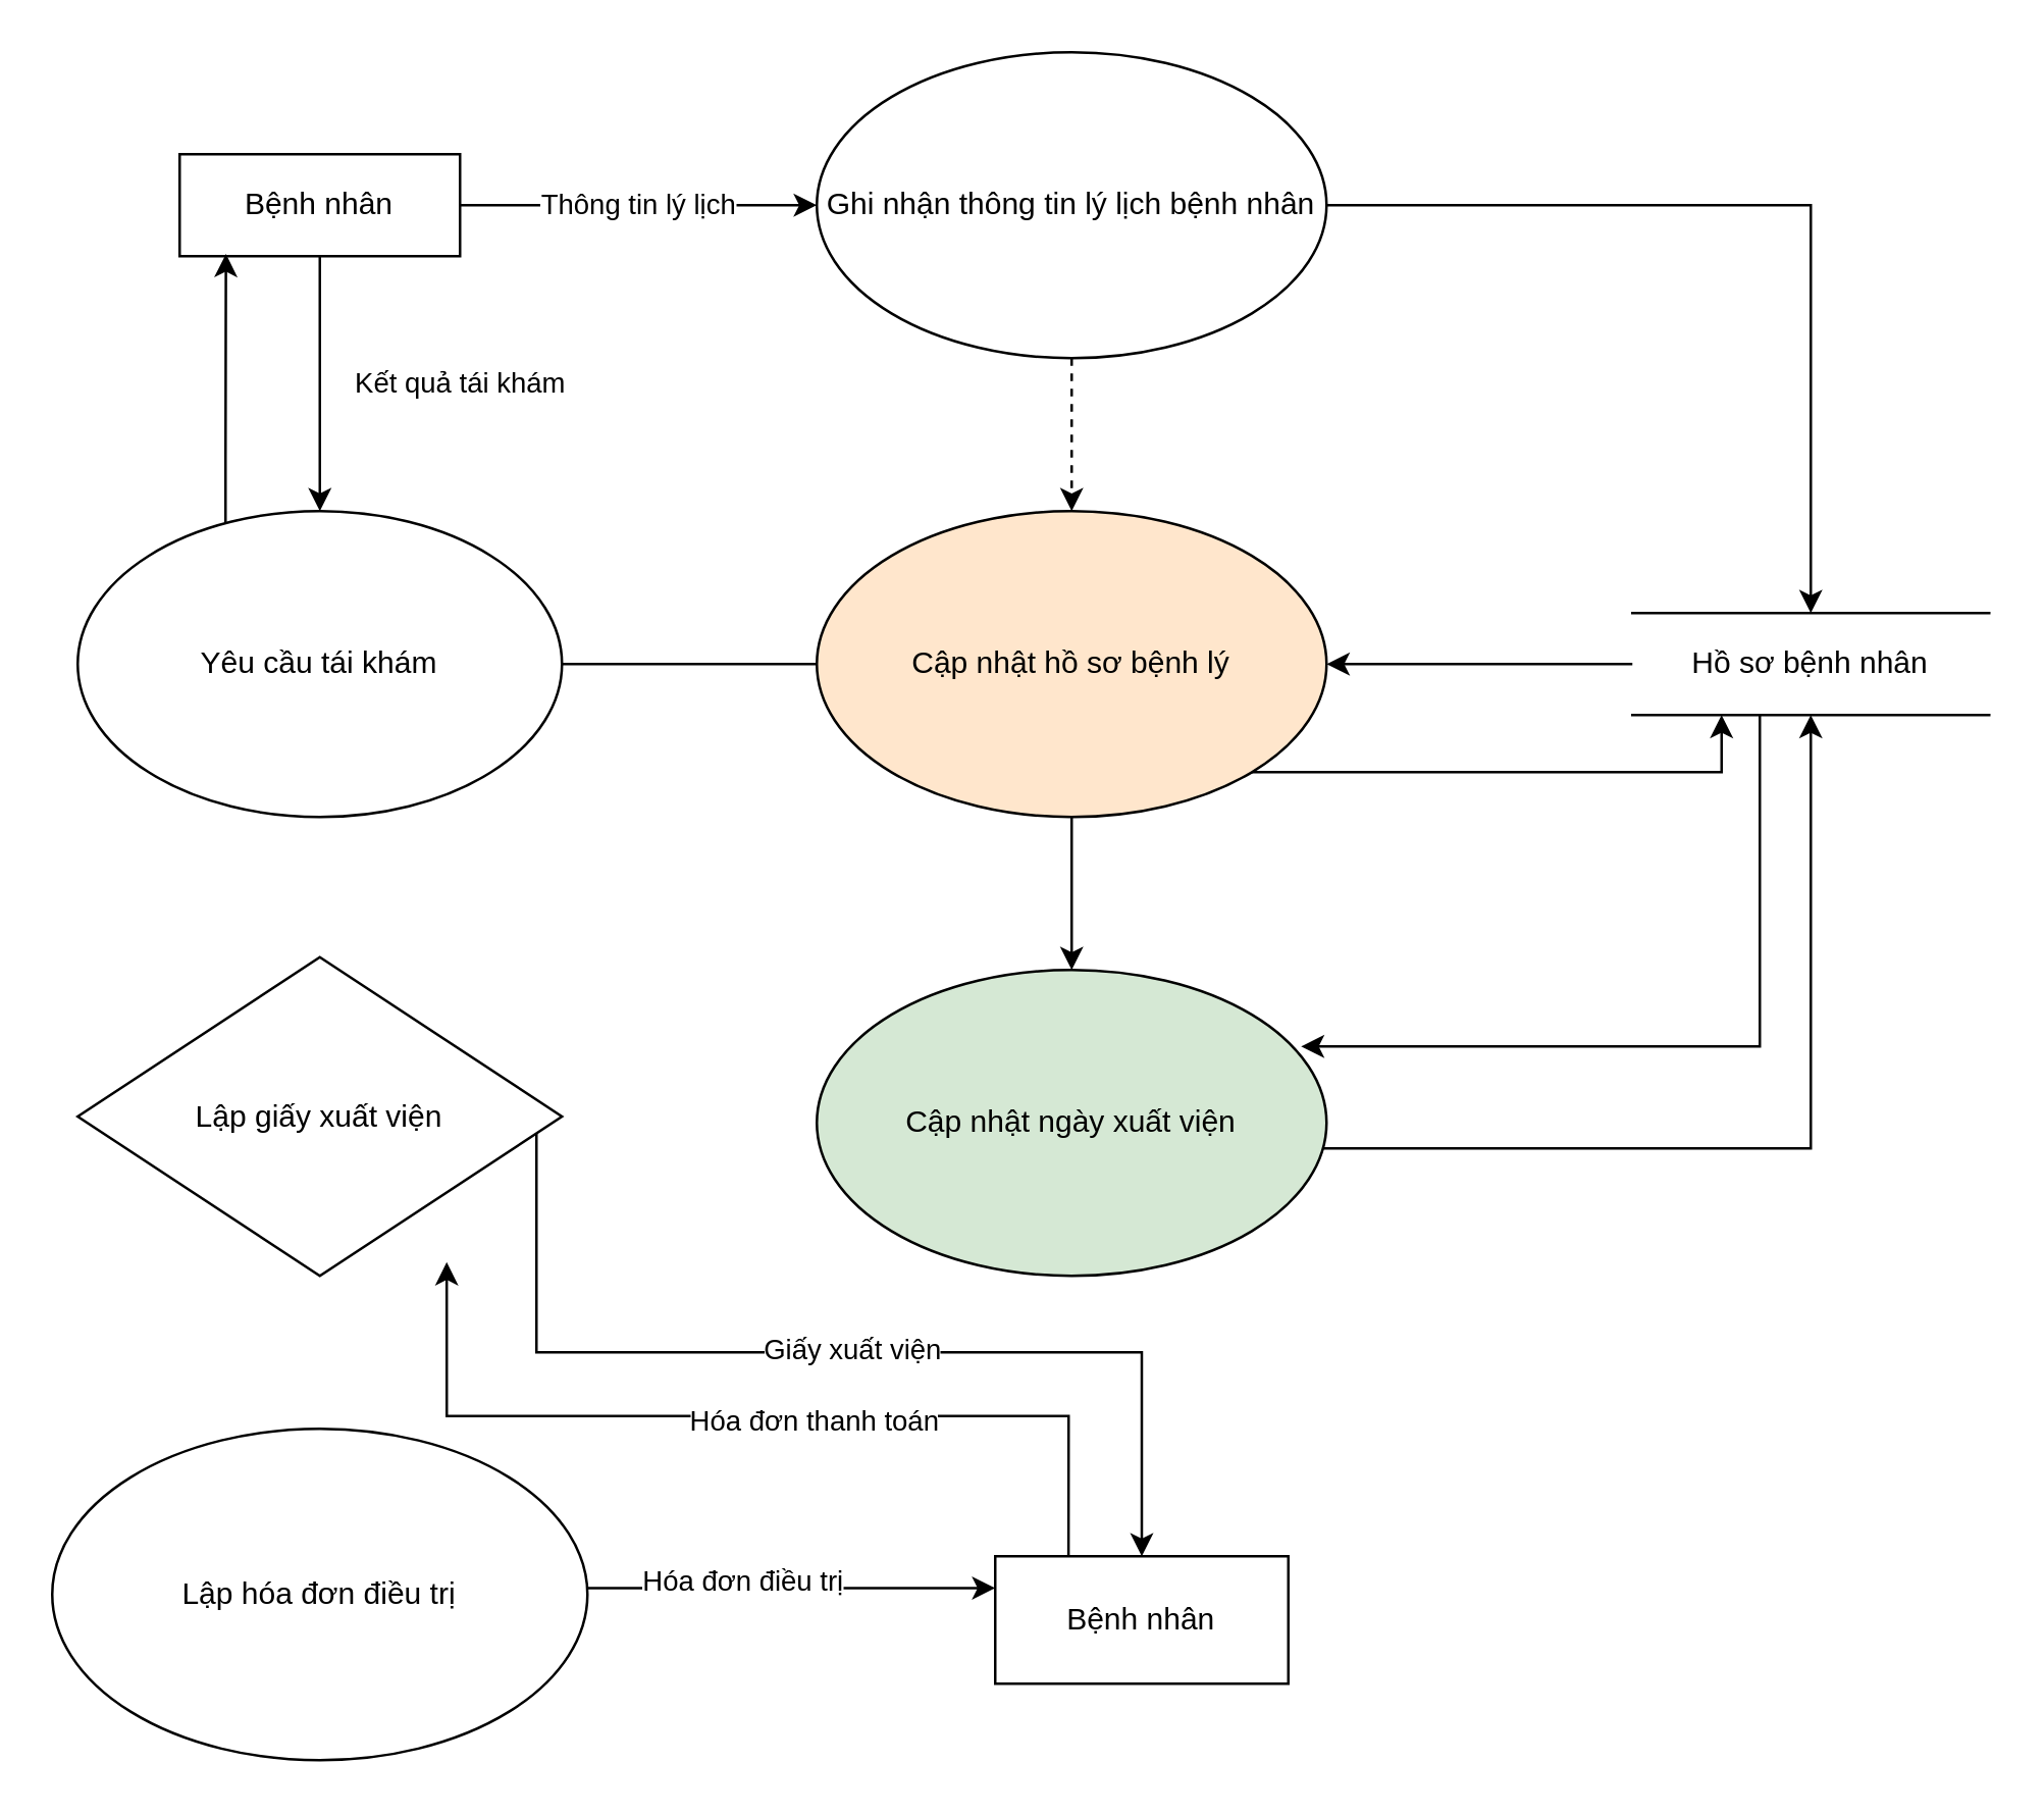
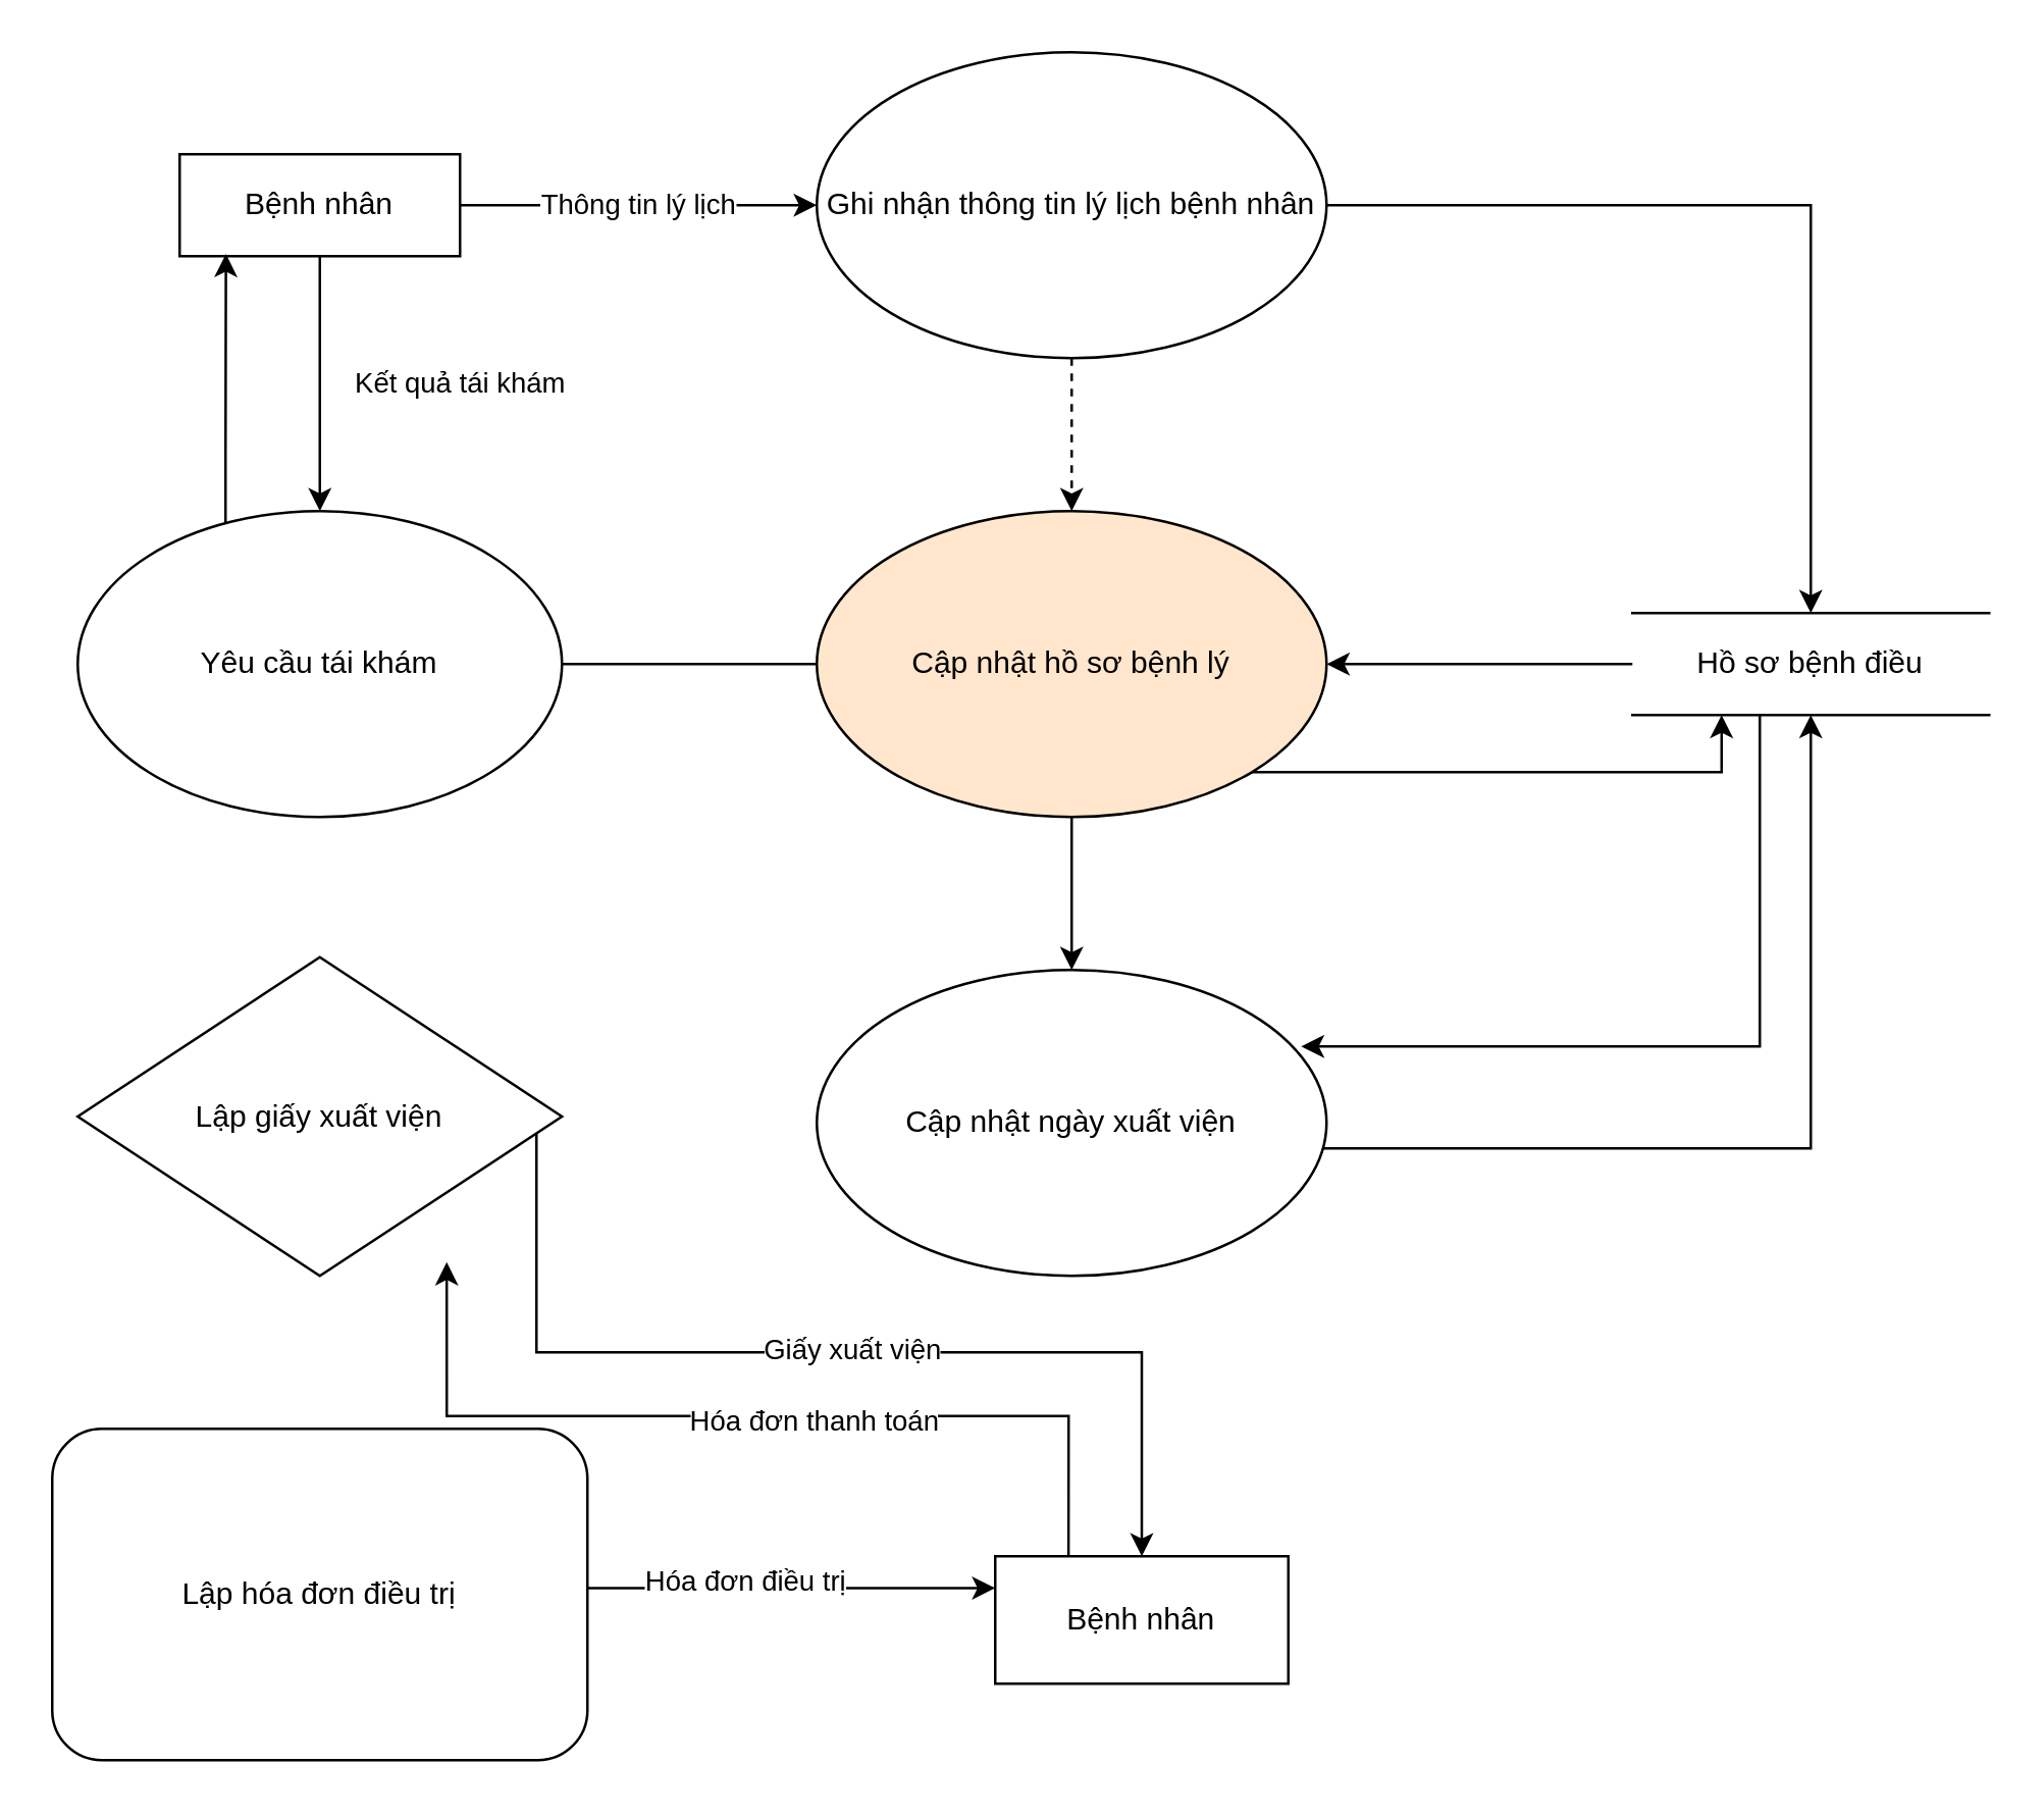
- <mxCell id="10" value="Hồ sơ bệnh nhân" style="shape=partialRectangle;whiteSpace=wrap;html=1;left=0;right=0;fillColor=none;" vertex="1" parent="1"><mxGeometry x="640" y="240" width="140" height="40" as="geometry" /></mxCell>
+ <mxCell id="10" value="Hồ sơ bệnh điều" style="shape=partialRectangle;whiteSpace=wrap;html=1;left=0;right=0;fillColor=none;" vertex="1" parent="1"><mxGeometry x="640" y="240" width="140" height="40" as="geometry" /></mxCell>
- <mxCell id="15" value="Cập nhật ngày xuất viện" style="ellipse;whiteSpace=wrap;html=1;fillColor=#d5e8d4;" vertex="1" parent="1"><mxGeometry x="320" y="380" width="200" height="120" as="geometry" /></mxCell>
+ <mxCell id="15" value="Cập nhật ngày xuất viện" style="ellipse;whiteSpace=wrap;html=1;" vertex="1" parent="1"><mxGeometry x="320" y="380" width="200" height="120" as="geometry" /></mxCell>
- <mxCell id="24" value="Lập hóa đơn điều trị" style="ellipse;whiteSpace=wrap;html=1;" vertex="1" parent="1"><mxGeometry x="20" y="560" width="210" height="130" as="geometry" /></mxCell>
+ <mxCell id="24" value="Lập hóa đơn điều trị" style="whiteSpace=wrap;html=1;rounded=1;" vertex="1" parent="1"><mxGeometry x="20" y="560" width="210" height="130" as="geometry" /></mxCell>
